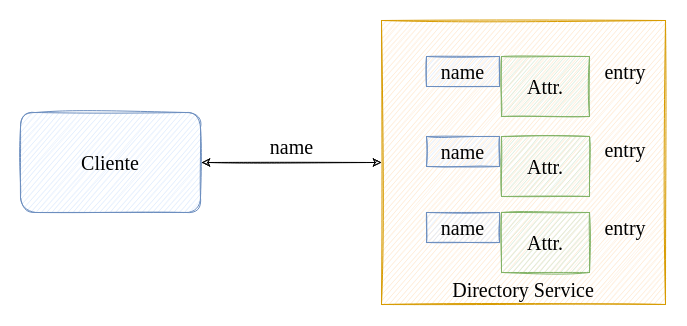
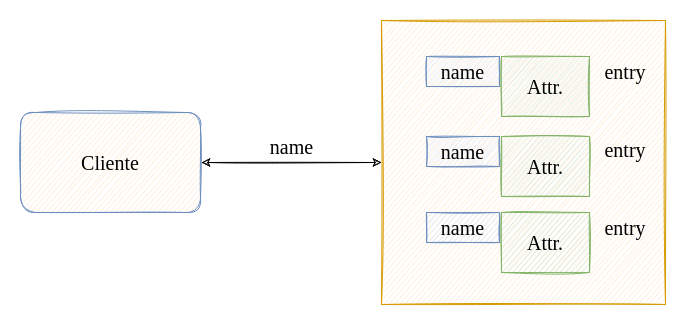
- <mxCell id="2" value="Cliente" style="rounded=1;whiteSpace=wrap;html=1;sketch=1;hachureGap=4;fontFamily=Architects Daughter;fontSource=https%3A%2F%2Ffonts.googleapis.com%2Fcss%3Ffamily%3DArchitects%2BDaughter;fontSize=20;fillColor=#dae8fc;strokeColor=#6c8ebf;" parent="1" vertex="1"><mxGeometry x="20" y="112" width="180" height="100" as="geometry" /></mxCell>
+ <mxCell id="2" value="Cliente" style="rounded=1;whiteSpace=wrap;html=1;sketch=1;hachureGap=4;fontFamily=Architects Daughter;fontSource=https%3A%2F%2Ffonts.googleapis.com%2Fcss%3Ffamily%3DArchitects%2BDaughter;fontSize=20;fillColor=#ffe6cc;strokeColor=#6c8ebf;" parent="1" vertex="1"><mxGeometry x="20" y="112" width="180" height="100" as="geometry" /></mxCell>
- <mxCell id="11" value="Directory Service" style="text;html=1;strokeColor=none;fillColor=none;align=center;verticalAlign=middle;whiteSpace=wrap;rounded=0;sketch=1;fontFamily=Architects Daughter;fontSource=https%3A%2F%2Ffonts.googleapis.com%2Fcss%3Ffamily%3DArchitects%2BDaughter;fontSize=20;" vertex="1" parent="1"><mxGeometry x="422" y="274" width="202" height="30" as="geometry" /></mxCell>
